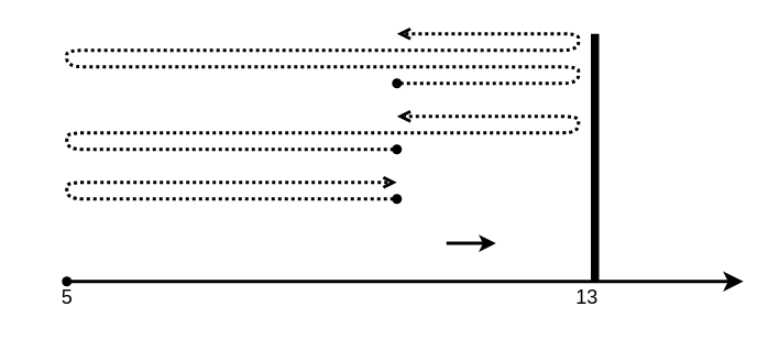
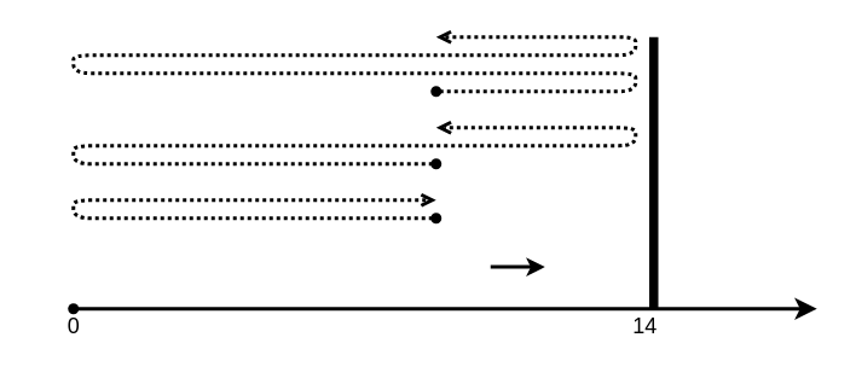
- <mxCell id="4" value="&lt;div&gt;5&lt;/div&gt;" style="text;html=1;align=center;verticalAlign=middle;resizable=0;points=[];autosize=1;strokeColor=none;fillColor=none;" vertex="1" parent="1"><mxGeometry x="30" y="170" width="20" height="20" as="geometry" /></mxCell>
+ <mxCell id="4" value="&lt;div&gt;0&lt;/div&gt;" style="text;html=1;align=center;verticalAlign=middle;resizable=0;points=[];autosize=1;strokeColor=none;fillColor=none;" vertex="1" parent="1"><mxGeometry x="30" y="170" width="20" height="20" as="geometry" /></mxCell>
- <mxCell id="5" value="13" style="text;html=1;align=center;verticalAlign=middle;resizable=0;points=[];autosize=1;strokeColor=none;fillColor=none;" vertex="1" parent="1"><mxGeometry x="340" y="170" width="30" height="20" as="geometry" /></mxCell>
+ <mxCell id="5" value="14" style="text;html=1;align=center;verticalAlign=middle;resizable=0;points=[];autosize=1;strokeColor=none;fillColor=none;" vertex="1" parent="1"><mxGeometry x="340" y="170" width="30" height="20" as="geometry" /></mxCell>
